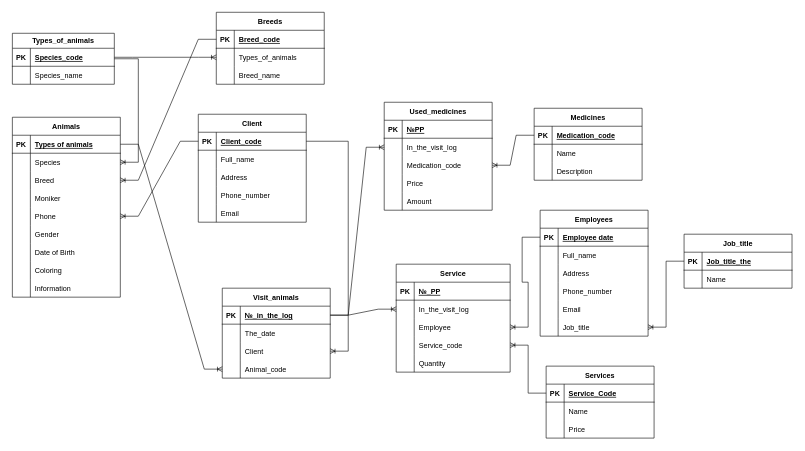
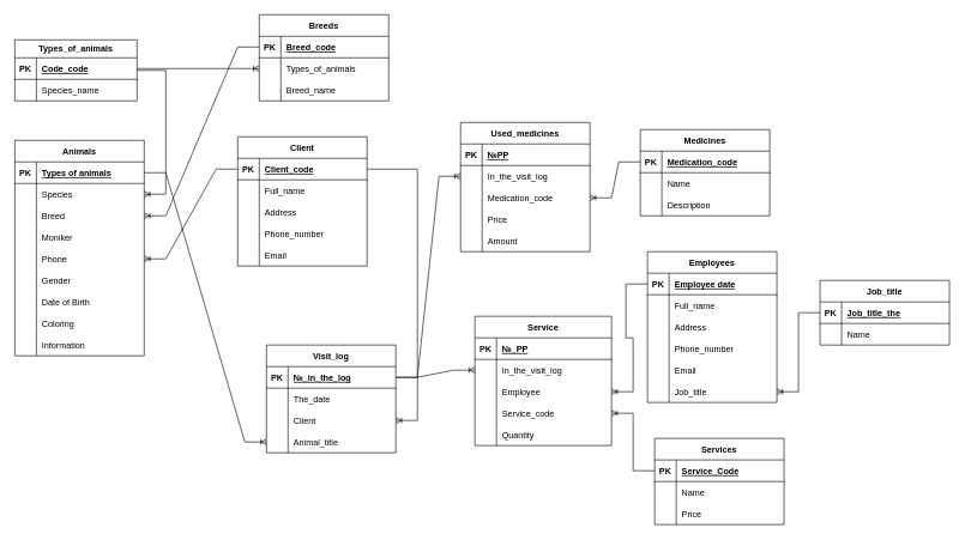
- <mxCell id="5" value="Species_code" style="shape=partialRectangle;connectable=0;fillColor=none;top=0;left=0;bottom=0;right=0;align=left;spacingLeft=6;fontStyle=5;overflow=hidden;" parent="3" vertex="1"><mxGeometry x="30" width="140" height="30" as="geometry"><mxRectangle width="140" height="30" as="alternateBounds" /></mxGeometry></mxCell>
+ <mxCell id="5" value="Code_code" style="shape=partialRectangle;connectable=0;fillColor=none;top=0;left=0;bottom=0;right=0;align=left;spacingLeft=6;fontStyle=5;overflow=hidden;" parent="3" vertex="1"><mxGeometry x="30" width="140" height="30" as="geometry"><mxRectangle width="140" height="30" as="alternateBounds" /></mxGeometry></mxCell>
- <mxCell id="63" value="Visit_animals" style="shape=table;startSize=30;container=1;collapsible=1;childLayout=tableLayout;fixedRows=1;rowLines=0;fontStyle=1;align=center;resizeLast=1;" parent="1" vertex="1"><mxGeometry x="370" y="480" width="180" height="150" as="geometry" /></mxCell>
+ <mxCell id="63" value="Visit_log" style="shape=table;startSize=30;container=1;collapsible=1;childLayout=tableLayout;fixedRows=1;rowLines=0;fontStyle=1;align=center;resizeLast=1;" parent="1" vertex="1"><mxGeometry x="370" y="480" width="180" height="150" as="geometry" /></mxCell>
- <mxCell id="75" value="Animal_code" style="shape=partialRectangle;connectable=0;fillColor=none;top=0;left=0;bottom=0;right=0;align=left;spacingLeft=6;overflow=hidden;" parent="73" vertex="1"><mxGeometry x="30" width="150" height="30" as="geometry"><mxRectangle width="150" height="30" as="alternateBounds" /></mxGeometry></mxCell>
+ <mxCell id="75" value="Animal_title" style="shape=partialRectangle;connectable=0;fillColor=none;top=0;left=0;bottom=0;right=0;align=left;spacingLeft=6;overflow=hidden;" parent="73" vertex="1"><mxGeometry x="30" width="150" height="30" as="geometry"><mxRectangle width="150" height="30" as="alternateBounds" /></mxGeometry></mxCell>
